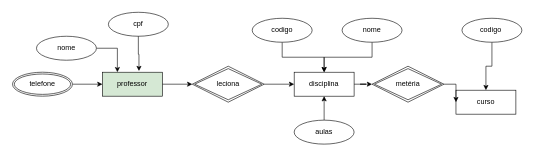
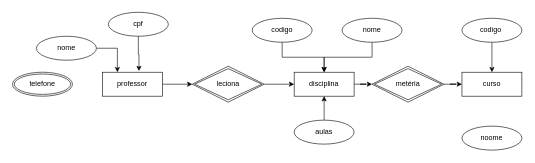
- <mxCell id="16" style="edgeStyle=orthogonalEdgeStyle;rounded=0;orthogonalLoop=1;jettySize=auto;html=1;entryX=0;entryY=0.5;entryDx=0;entryDy=0;" edge="1" parent="1" source="17" target="6"><mxGeometry relative="1" as="geometry" /></mxCell>
- <mxCell id="6" value="professor" style="whiteSpace=wrap;html=1;align=center;fillColor=#d5e8d4;" vertex="1" parent="1"><mxGeometry x="170" y="120" width="100" height="40" as="geometry" /></mxCell>
+ <mxCell id="6" value="professor" style="whiteSpace=wrap;html=1;align=center;" vertex="1" parent="1"><mxGeometry x="170" y="120" width="100" height="40" as="geometry" /></mxCell>
- <mxCell id="2" value="curso" style="whiteSpace=wrap;html=1;align=center;" vertex="1" parent="1"><mxGeometry x="760" y="150" width="100" height="40" as="geometry" /></mxCell>
+ <mxCell id="2" value="curso" style="whiteSpace=wrap;html=1;align=center;" vertex="1" parent="1"><mxGeometry x="770" y="120" width="100" height="40" as="geometry" /></mxCell>
+ <mxCell id="25" value="noome" style="ellipse;whiteSpace=wrap;html=1;align=center;" vertex="1" parent="1"><mxGeometry x="770" y="210" width="100" height="40" as="geometry" /></mxCell>
